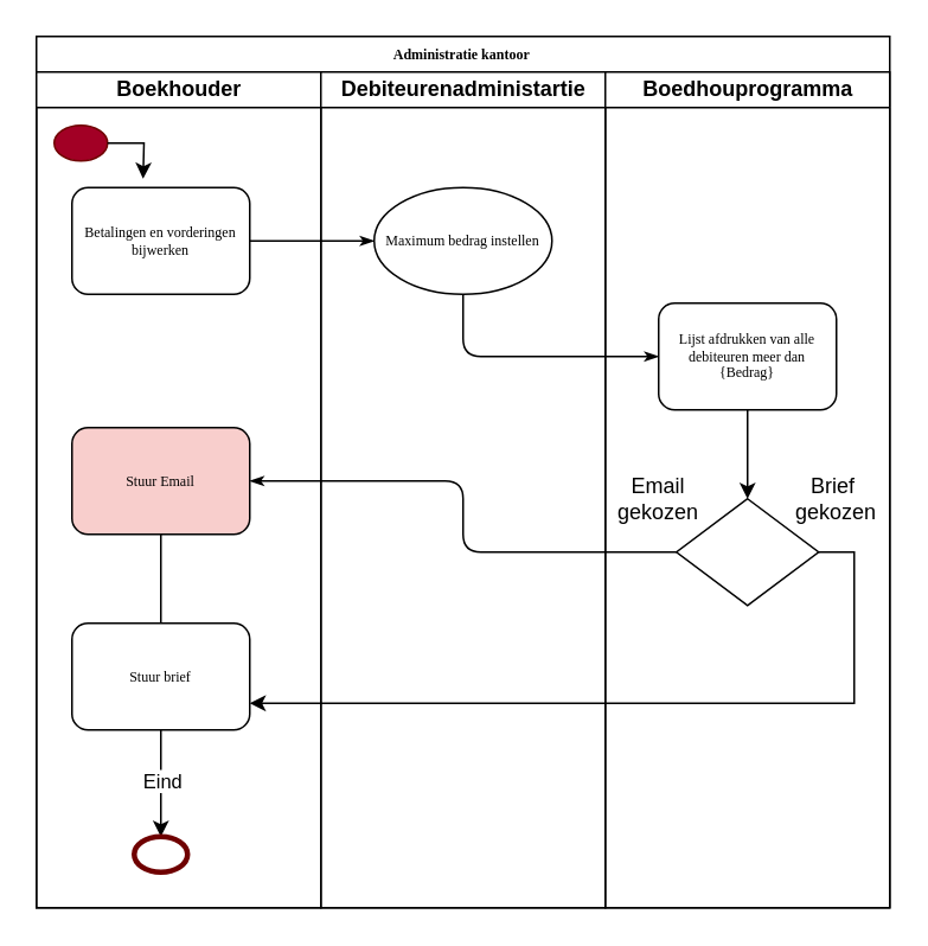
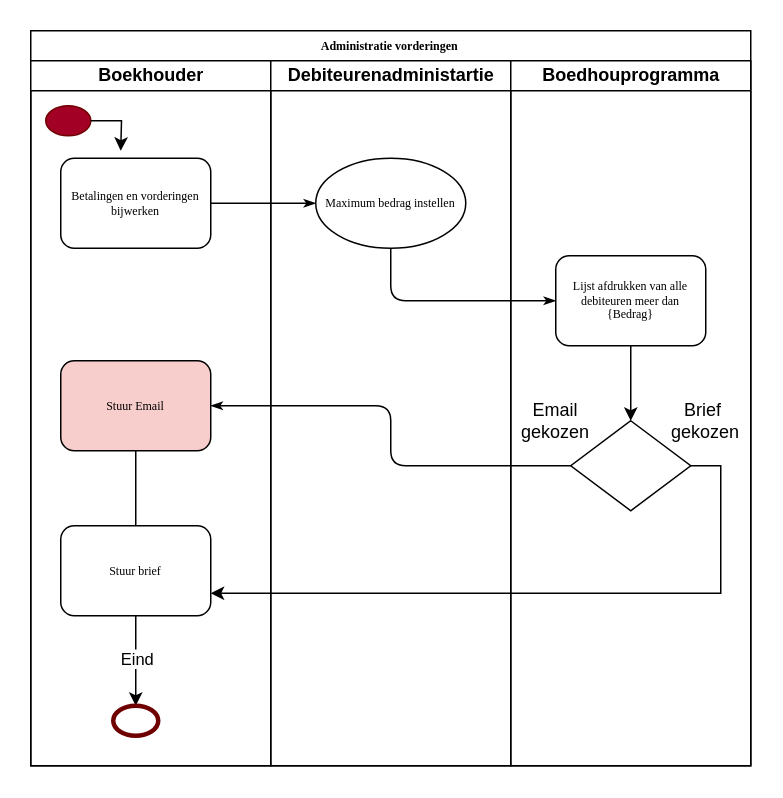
- <mxCell id="2" value="Administratie kantoor&amp;nbsp;" style="swimlane;html=1;childLayout=stackLayout;startSize=20;rounded=0;shadow=0;labelBackgroundColor=none;strokeWidth=1;fontFamily=Verdana;fontSize=8;align=center;" parent="1" vertex="1"><mxGeometry x="20" y="20" width="480" height="490" as="geometry" /></mxCell>
+ <mxCell id="2" value="Administratie vorderingen&amp;nbsp;" style="swimlane;html=1;childLayout=stackLayout;startSize=20;rounded=0;shadow=0;labelBackgroundColor=none;strokeWidth=1;fontFamily=Verdana;fontSize=8;align=center;" parent="1" vertex="1"><mxGeometry x="20" y="20" width="480" height="490" as="geometry" /></mxCell>
